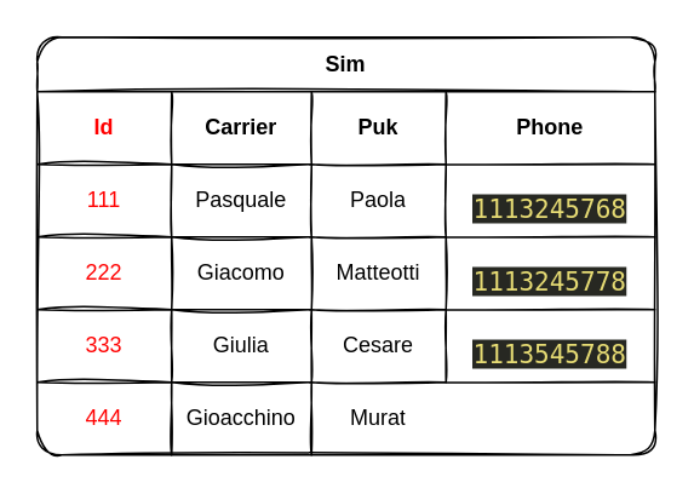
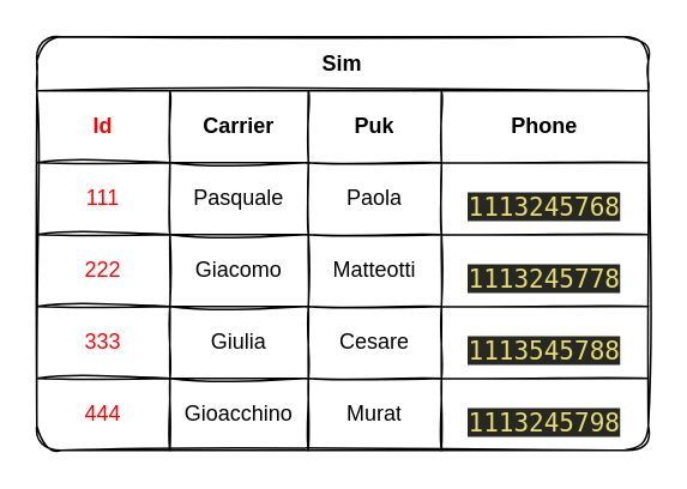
+ <mxCell id="27" value="&lt;pre style=&quot;background-color: #272822 ; color: #f8f8f2 ; font-family: &amp;#34;meslolgs nf&amp;#34; , monospace ; font-size: 10.5pt&quot;&gt;&lt;span style=&quot;color: #e6db74&quot;&gt;1113245798&lt;/span&gt;&lt;/pre&gt;" style="shape=partialRectangle;html=1;whiteSpace=wrap;connectable=0;fillColor=none;top=0;left=0;bottom=0;right=0;overflow=hidden;" parent="23" vertex="1"><mxGeometry x="225" width="115" height="40" as="geometry" /></mxCell>
